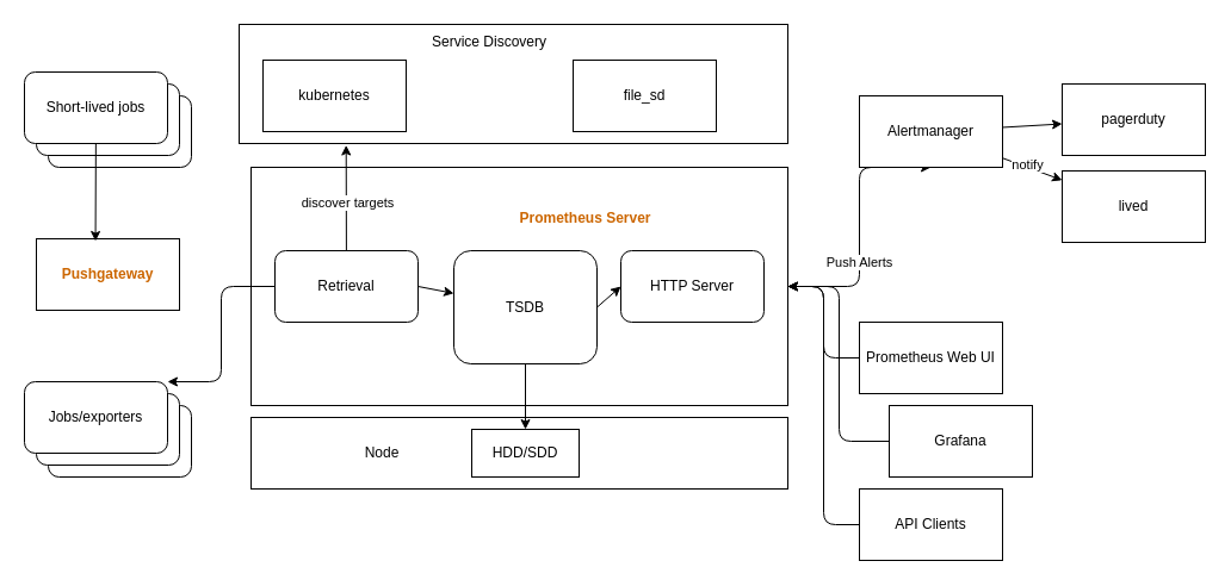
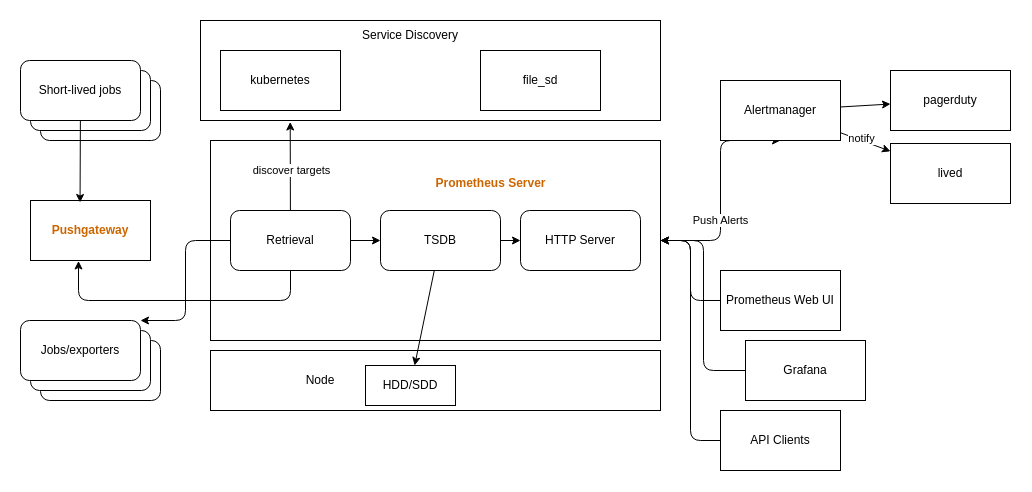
- <mxCell id="18" value="TSDB" style="rounded=1;whiteSpace=wrap;html=1;" vertex="1" parent="1"><mxGeometry x="380" y="210" width="120" height="95" as="geometry" /></mxCell>
+ <mxCell id="18" value="TSDB" style="rounded=1;whiteSpace=wrap;html=1;" vertex="1" parent="1"><mxGeometry x="380" y="210" width="120" height="60" as="geometry" /></mxCell>
+ <mxCell id="40" style="edgeStyle=elbowEdgeStyle;html=1;entryX=0.4;entryY=1.008;entryDx=0;entryDy=0;entryPerimeter=0;" edge="1" parent="1" source="15" target="10"><mxGeometry relative="1" as="geometry"><mxPoint x="200" y="290" as="sourcePoint" /><Array as="points"><mxPoint x="100" y="300" /></Array></mxGeometry></mxCell>
- <mxCell id="21" value="HDD/SDD" style="rounded=0;whiteSpace=wrap;html=1;" vertex="1" parent="1"><mxGeometry x="395" y="360" width="90" height="40" as="geometry" /></mxCell>
+ <mxCell id="21" value="HDD/SDD" style="rounded=0;whiteSpace=wrap;html=1;" vertex="1" parent="1"><mxGeometry x="365" y="365" width="90" height="40" as="geometry" /></mxCell>
